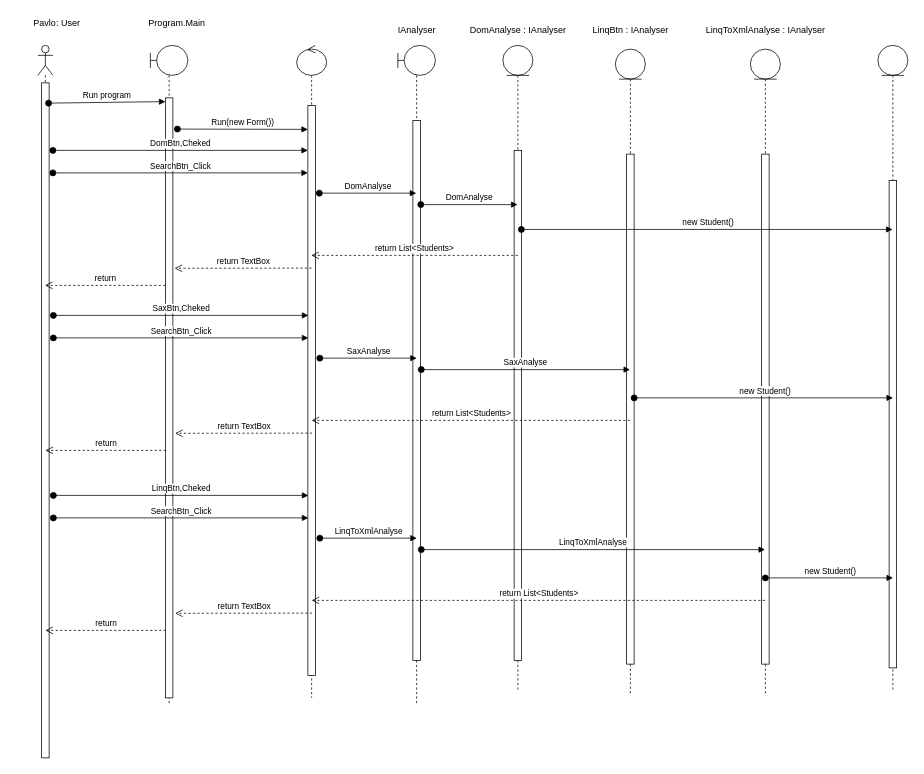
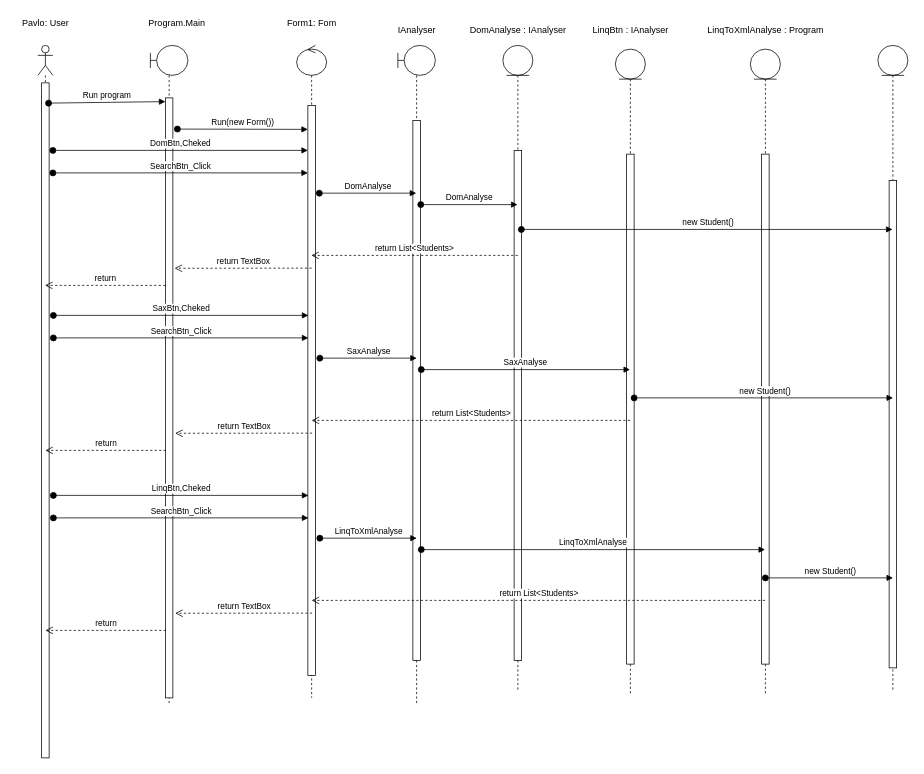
- <mxCell id="10" value="Pavlo: User" style="text;html=1;align=center;verticalAlign=middle;resizable=0;points=[];autosize=1;" vertex="1" parent="1"><mxGeometry x="35" y="20" width="80" height="20" as="geometry" /></mxCell>
+ <mxCell id="10" value="Pavlo: User" style="text;html=1;align=center;verticalAlign=middle;resizable=0;points=[];autosize=1;" vertex="1" parent="1"><mxGeometry x="20" y="20" width="80" height="20" as="geometry" /></mxCell>
+ <mxCell id="12" value="Form1: Fom" style="text;html=1;align=center;verticalAlign=middle;resizable=0;points=[];autosize=1;" vertex="1" parent="1"><mxGeometry x="375" y="20" width="80" height="20" as="geometry" /></mxCell>
- <mxCell id="24" value="LinqToXmlAnalyse&amp;nbsp;: IAnalyser" style="text;html=1;align=center;verticalAlign=middle;resizable=0;points=[];autosize=1;" vertex="1" parent="1"><mxGeometry x="935" y="30" width="170" height="20" as="geometry" /></mxCell>
+ <mxCell id="24" value="LinqToXmlAnalyse&amp;nbsp;: Program" style="text;html=1;align=center;verticalAlign=middle;resizable=0;points=[];autosize=1;" vertex="1" parent="1"><mxGeometry x="935" y="30" width="170" height="20" as="geometry" /></mxCell>
